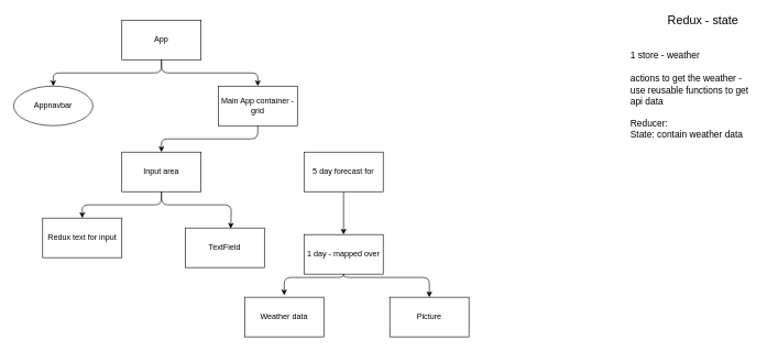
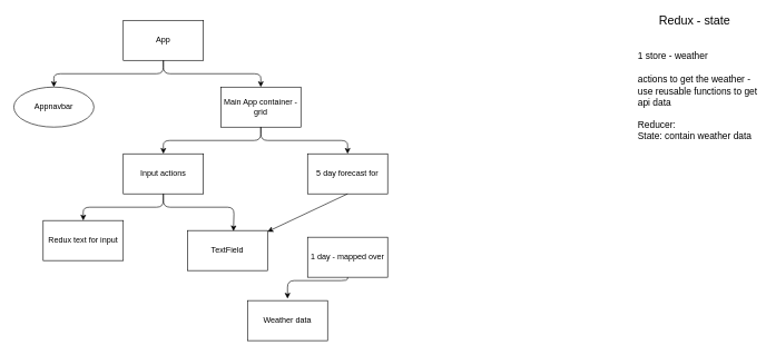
- <mxCell id="21" value="&lt;font style=&quot;font-size: 18px&quot;&gt;Redux - state&lt;/font&gt;" style="text;html=1;strokeColor=none;fillColor=none;align=center;verticalAlign=middle;whiteSpace=wrap;rounded=0;" vertex="1" parent="1"><mxGeometry x="985" y="20" width="160" height="20" as="geometry" /></mxCell>
+ <mxCell id="21" value="&lt;font style=&quot;font-size: 18px&quot;&gt;Redux - state&lt;/font&gt;" style="text;html=1;strokeColor=none;fillColor=none;align=center;verticalAlign=middle;whiteSpace=wrap;rounded=0;" vertex="1" parent="1"><mxGeometry x="960" y="20" width="160" height="20" as="geometry" /></mxCell>
+ <mxCell id="17" value="" style="endArrow=classic;html=1;exitX=0.5;exitY=1;exitDx=0;exitDy=0;" edge="1" parent="1" source="4" target="13"><mxGeometry width="50" height="50" relative="1" as="geometry"><mxPoint x="390" y="200" as="sourcePoint" /><mxPoint x="640" y="150" as="targetPoint" /><Array as="points"><mxPoint x="390" y="210" /><mxPoint x="520" y="210" /></Array></mxGeometry></mxCell>
- <mxCell id="5" value="Input area" style="rounded=0;whiteSpace=wrap;html=1;" vertex="1" parent="1"><mxGeometry x="184" y="230" width="120" height="60" as="geometry" /></mxCell>
+ <mxCell id="5" value="Input actions" style="rounded=0;whiteSpace=wrap;html=1;" vertex="1" parent="1"><mxGeometry x="184" y="230" width="120" height="60" as="geometry" /></mxCell>
- <mxCell id="18" value="" style="endArrow=classic;html=1;exitX=0.5;exitY=1;exitDx=0;exitDy=0;entryX=0.5;entryY=0;entryDx=0;entryDy=0;" edge="1" parent="1" source="13" target="14"><mxGeometry width="50" height="50" relative="1" as="geometry"><mxPoint x="710" y="350" as="sourcePoint" /><mxPoint x="760" y="300" as="targetPoint" /></mxGeometry></mxCell>
+ <mxCell id="18" value="" style="endArrow=classic;html=1;exitX=0.5;exitY=1;exitDx=0;exitDy=0;" edge="1" parent="1" source="13" target="9"><mxGeometry width="50" height="50" relative="1" as="geometry"><mxPoint x="710" y="350" as="sourcePoint" /><mxPoint x="760" y="300" as="targetPoint" /></mxGeometry></mxCell>
- <mxCell id="20" value="" style="endArrow=classic;html=1;exitX=0.5;exitY=1;exitDx=0;exitDy=0;entryX=0.5;entryY=0;entryDx=0;entryDy=0;" edge="1" parent="1" source="14" target="15"><mxGeometry width="50" height="50" relative="1" as="geometry"><mxPoint x="650" y="430" as="sourcePoint" /><mxPoint x="700" y="380" as="targetPoint" /><Array as="points"><mxPoint x="520" y="420" /><mxPoint x="650" y="420" /></Array></mxGeometry></mxCell>
- <mxCell id="15" value="Picture" style="rounded=0;whiteSpace=wrap;html=1;" vertex="1" parent="1"><mxGeometry x="590" y="450" width="120" height="60" as="geometry" /></mxCell>
